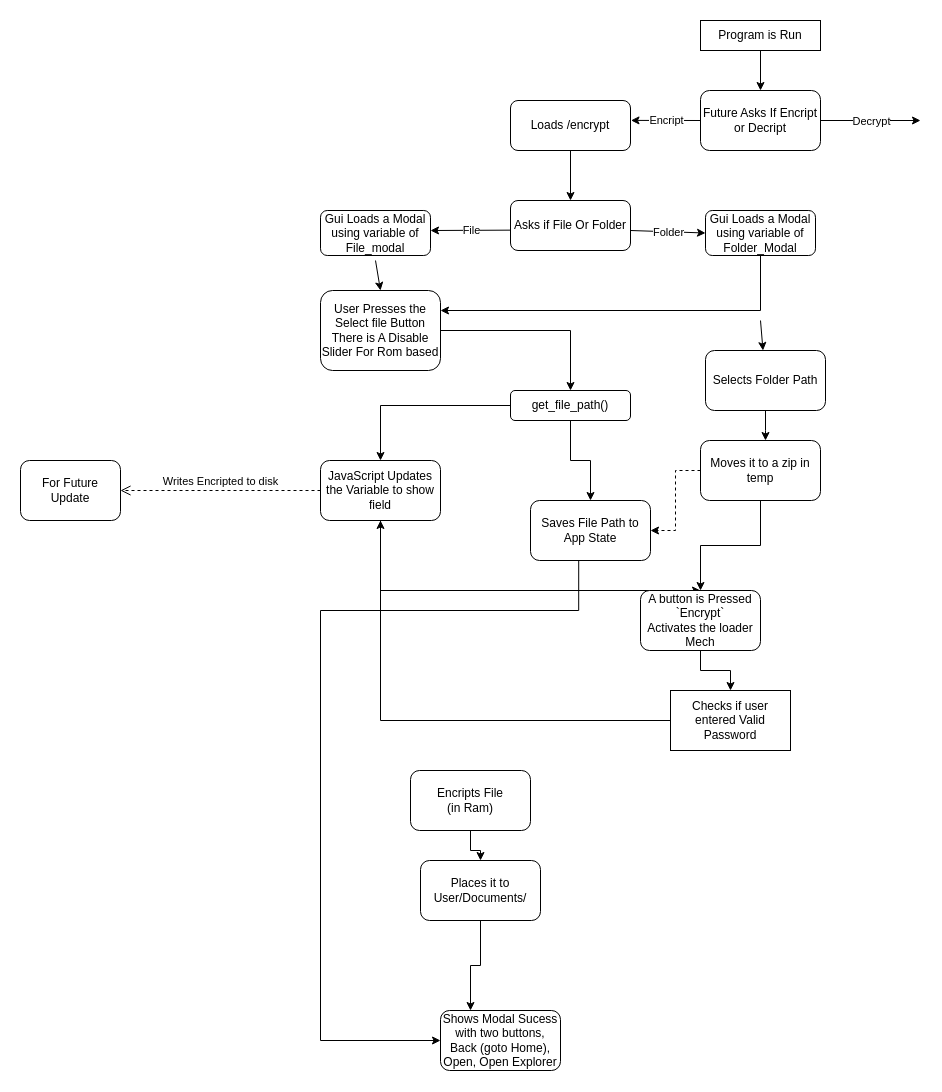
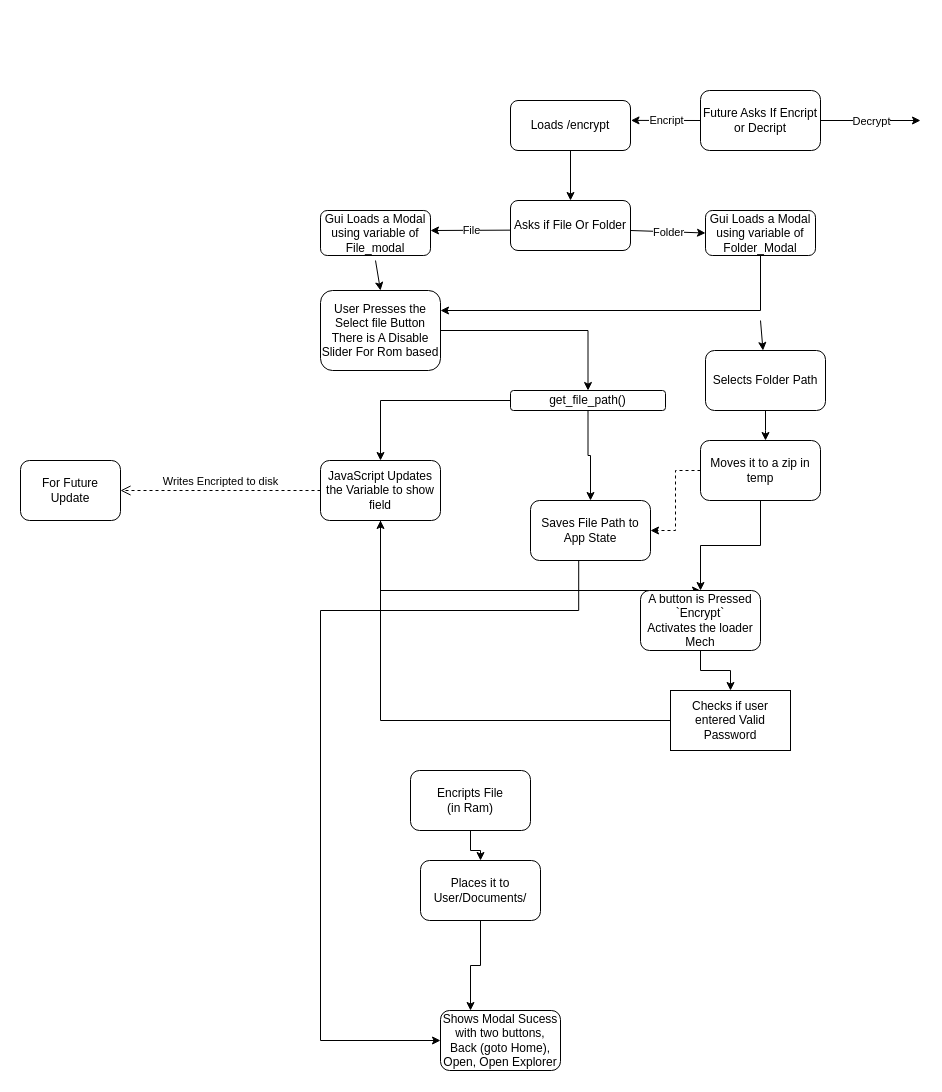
- <mxCell id="2" value="Program is Run" style="rounded=0;whiteSpace=wrap;html=1;" parent="1" vertex="1"><mxGeometry x="700" y="20" width="120" height="30" as="geometry" /></mxCell>
- <mxCell id="3" value="" style="endArrow=classic;html=1;rounded=0;exitX=0.5;exitY=1;exitDx=0;exitDy=0;" parent="1" source="2" target="4" edge="1"><mxGeometry width="50" height="50" relative="1" as="geometry"><mxPoint x="721.997" y="60" as="sourcePoint" /><mxPoint x="770" y="130" as="targetPoint" /></mxGeometry></mxCell>
- <mxCell id="21" value="get_file_path()" style="rounded=1;whiteSpace=wrap;html=1;" parent="1" vertex="1"><mxGeometry x="510" y="390" width="120" height="30" as="geometry" /></mxCell>
+ <mxCell id="21" value="get_file_path()" style="rounded=1;whiteSpace=wrap;html=1;" parent="1" vertex="1"><mxGeometry x="510" y="390" width="155" height="20" as="geometry" /></mxCell>
